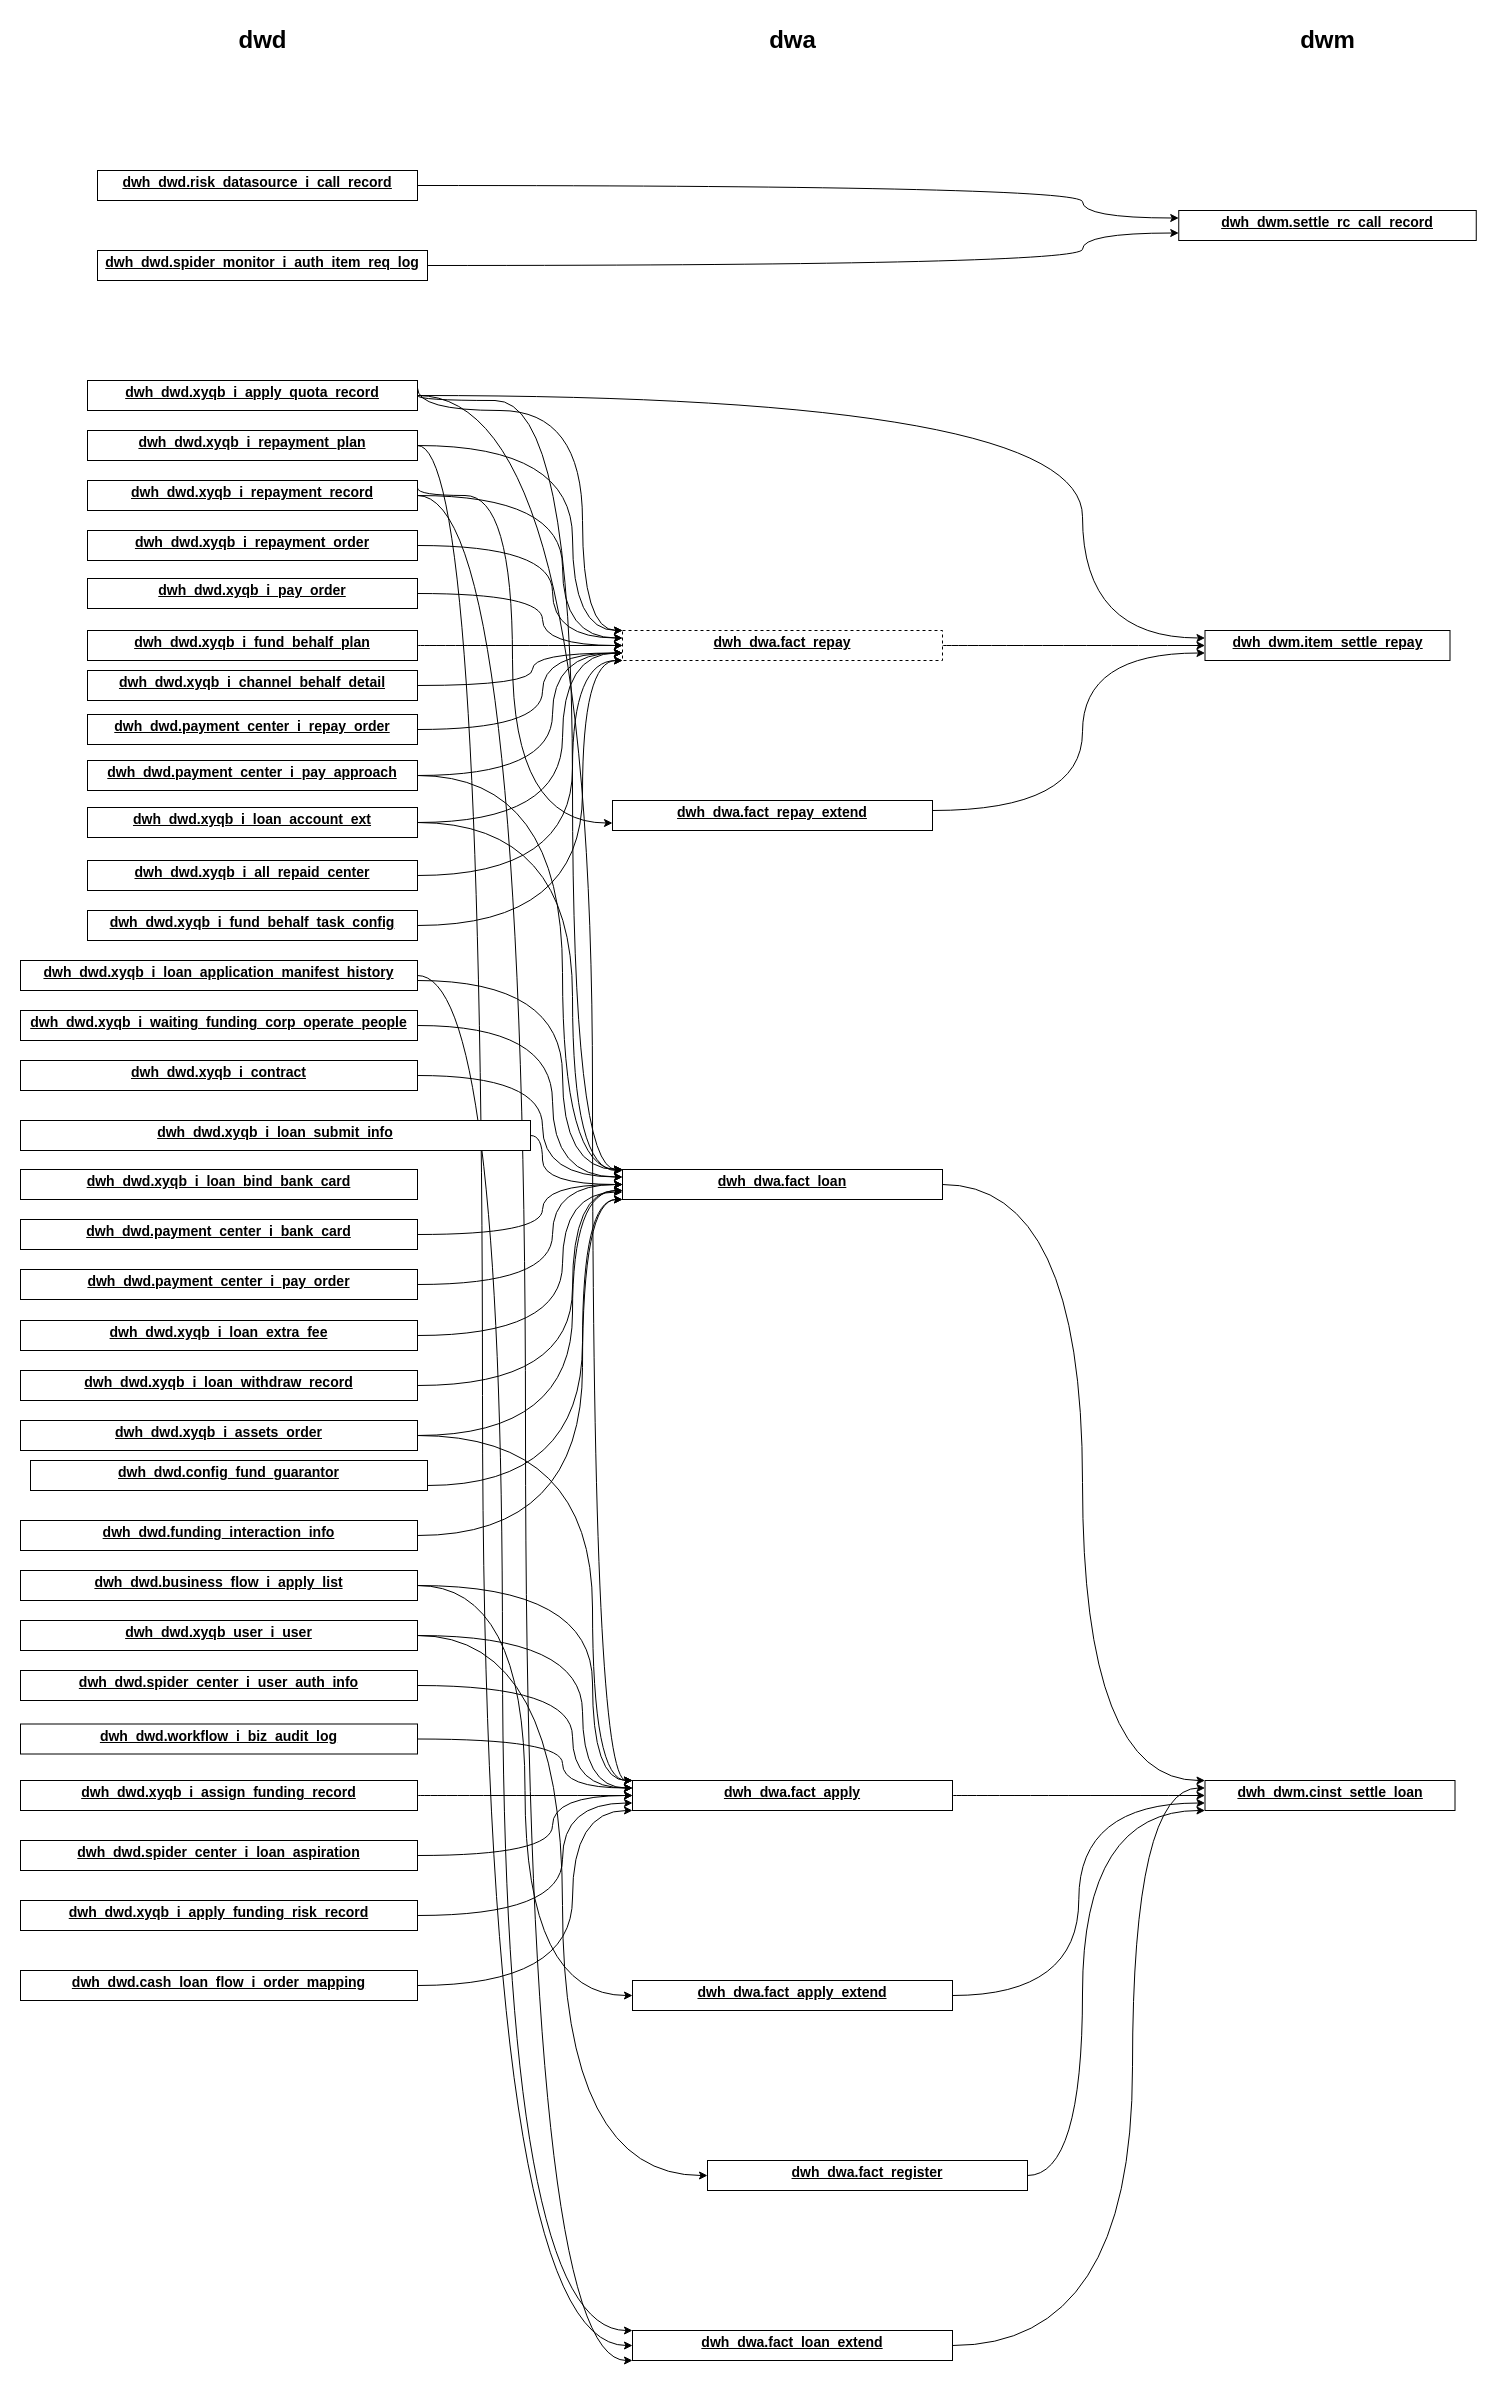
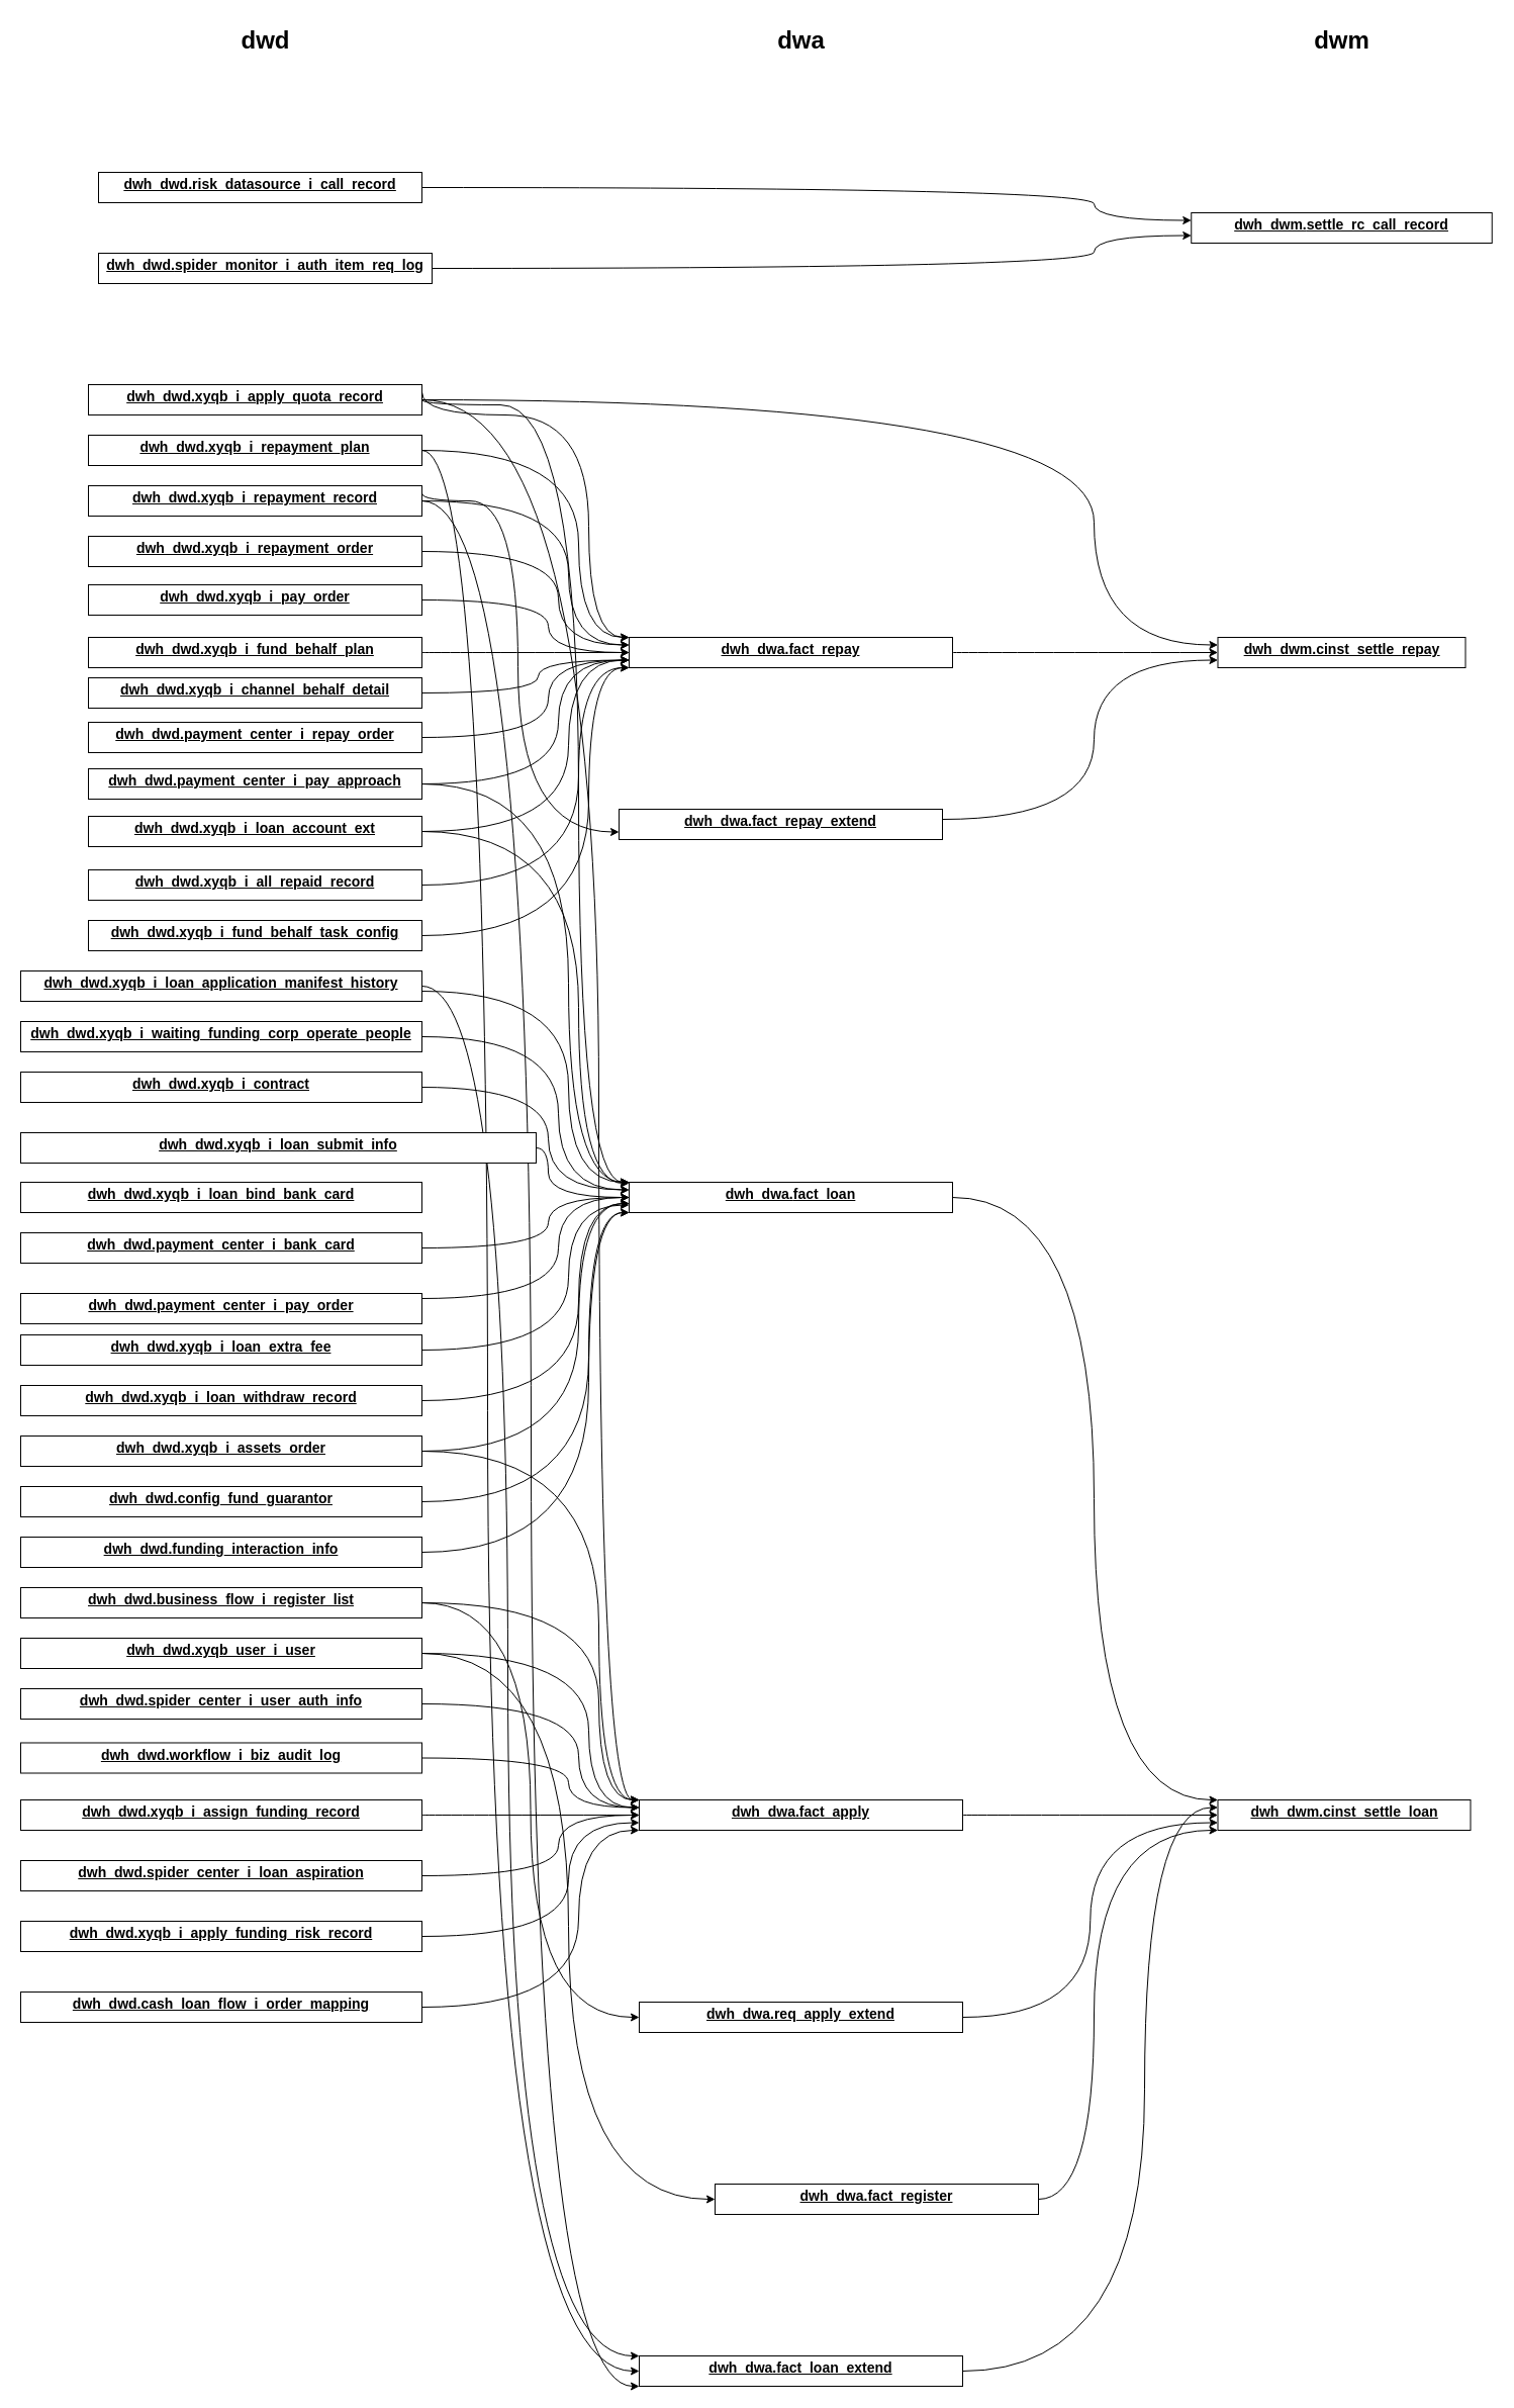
- <mxCell id="6" value="&lt;p style=&quot;margin: 0px ; margin-top: 4px ; text-align: center ; text-decoration: underline&quot;&gt;&lt;b&gt;&lt;font style=&quot;font-size: 14px&quot;&gt;dwh_dwm.&lt;/font&gt;&lt;/b&gt;&lt;b style=&quot;font-size: 14px&quot;&gt;&lt;u&gt;item_settle_repay&lt;/u&gt;&lt;/b&gt;&lt;/p&gt;" style="verticalAlign=top;align=left;overflow=fill;fontSize=12;fontFamily=Helvetica;html=1;rounded=0;shadow=0;comic=0;labelBackgroundColor=none;strokeWidth=1" parent="1" vertex="1"><mxGeometry x="1204.5" y="630" width="245" height="30" as="geometry" /></mxCell>
+ <mxCell id="6" value="&lt;p style=&quot;margin: 0px ; margin-top: 4px ; text-align: center ; text-decoration: underline&quot;&gt;&lt;b&gt;&lt;font style=&quot;font-size: 14px&quot;&gt;dwh_dwm.&lt;/font&gt;&lt;/b&gt;&lt;b style=&quot;font-size: 14px&quot;&gt;&lt;u&gt;cinst_settle_repay&lt;/u&gt;&lt;/b&gt;&lt;/p&gt;" style="verticalAlign=top;align=left;overflow=fill;fontSize=12;fontFamily=Helvetica;html=1;rounded=0;shadow=0;comic=0;labelBackgroundColor=none;strokeWidth=1" parent="1" vertex="1"><mxGeometry x="1204.5" y="630" width="245" height="30" as="geometry" /></mxCell>
- <mxCell id="17" value="&lt;p style=&quot;margin: 4px 0px 0px ; text-align: center&quot;&gt;&lt;span style=&quot;font-size: 14px&quot;&gt;&lt;b&gt;&lt;u&gt;dwh_dwa.fact_repay&lt;/u&gt;&lt;/b&gt;&lt;/span&gt;&lt;br&gt;&lt;/p&gt;" style="verticalAlign=top;align=left;overflow=fill;fontSize=12;fontFamily=Helvetica;html=1;rounded=0;shadow=0;comic=0;labelBackgroundColor=none;strokeWidth=1;dashed=1;" parent="1" vertex="1"><mxGeometry x="622" y="630" width="320" height="30" as="geometry" /></mxCell>
+ <mxCell id="17" value="&lt;p style=&quot;margin: 4px 0px 0px ; text-align: center&quot;&gt;&lt;span style=&quot;font-size: 14px&quot;&gt;&lt;b&gt;&lt;u&gt;dwh_dwa.fact_repay&lt;/u&gt;&lt;/b&gt;&lt;/span&gt;&lt;br&gt;&lt;/p&gt;" style="verticalAlign=top;align=left;overflow=fill;fontSize=12;fontFamily=Helvetica;html=1;rounded=0;shadow=0;comic=0;labelBackgroundColor=none;strokeWidth=1" parent="1" vertex="1"><mxGeometry x="622" y="630" width="320" height="30" as="geometry" /></mxCell>
- <mxCell id="55" value="&lt;p style=&quot;margin: 4px 0px 0px ; text-align: center&quot;&gt;&lt;span style=&quot;font-size: 14px&quot;&gt;&lt;b&gt;&lt;u&gt;dwh_dwd.xyqb_i_all_repaid_center&lt;/u&gt;&lt;/b&gt;&lt;/span&gt;&lt;br&gt;&lt;/p&gt;" style="verticalAlign=top;align=left;overflow=fill;fontSize=12;fontFamily=Helvetica;html=1;rounded=0;shadow=0;comic=0;labelBackgroundColor=none;strokeWidth=1" parent="1" vertex="1"><mxGeometry x="87" y="860" width="330" height="30" as="geometry" /></mxCell>
+ <mxCell id="55" value="&lt;p style=&quot;margin: 4px 0px 0px ; text-align: center&quot;&gt;&lt;span style=&quot;font-size: 14px&quot;&gt;&lt;b&gt;&lt;u&gt;dwh_dwd.xyqb_i_all_repaid_record&lt;/u&gt;&lt;/b&gt;&lt;/span&gt;&lt;br&gt;&lt;/p&gt;" style="verticalAlign=top;align=left;overflow=fill;fontSize=12;fontFamily=Helvetica;html=1;rounded=0;shadow=0;comic=0;labelBackgroundColor=none;strokeWidth=1" parent="1" vertex="1"><mxGeometry x="87" y="860" width="330" height="30" as="geometry" /></mxCell>
- <mxCell id="67" value="&lt;p style=&quot;margin: 4px 0px 0px ; text-align: center&quot;&gt;&lt;span style=&quot;font-size: 14px&quot;&gt;&lt;b&gt;&lt;u&gt;dwh_dwd.payment_center_i_pay_order&lt;/u&gt;&lt;/b&gt;&lt;/span&gt;&lt;br&gt;&lt;/p&gt;" style="verticalAlign=top;align=left;overflow=fill;fontSize=12;fontFamily=Helvetica;html=1;rounded=0;shadow=0;comic=0;labelBackgroundColor=none;strokeWidth=1" parent="1" vertex="1"><mxGeometry x="20" y="1269" width="397" height="30" as="geometry" /></mxCell>
+ <mxCell id="67" value="&lt;p style=&quot;margin: 4px 0px 0px ; text-align: center&quot;&gt;&lt;span style=&quot;font-size: 14px&quot;&gt;&lt;b&gt;&lt;u&gt;dwh_dwd.payment_center_i_pay_order&lt;/u&gt;&lt;/b&gt;&lt;/span&gt;&lt;br&gt;&lt;/p&gt;" style="verticalAlign=top;align=left;overflow=fill;fontSize=12;fontFamily=Helvetica;html=1;rounded=0;shadow=0;comic=0;labelBackgroundColor=none;strokeWidth=1" parent="1" vertex="1"><mxGeometry x="20" y="1279" width="397" height="30" as="geometry" /></mxCell>
- <mxCell id="76" value="&lt;p style=&quot;margin: 4px 0px 0px ; text-align: center&quot;&gt;&lt;span style=&quot;font-size: 14px&quot;&gt;&lt;b&gt;&lt;u&gt;dwh_dwd.config_fund_guarantor&lt;/u&gt;&lt;/b&gt;&lt;/span&gt;&lt;/p&gt;&lt;div style=&quot;text-align: center&quot;&gt;&lt;br&gt;&lt;/div&gt;" style="verticalAlign=top;align=left;overflow=fill;fontSize=12;fontFamily=Helvetica;html=1;rounded=0;shadow=0;comic=0;labelBackgroundColor=none;strokeWidth=1" parent="1" vertex="1"><mxGeometry x="30" y="1460" width="397" height="30" as="geometry" /></mxCell>
+ <mxCell id="76" value="&lt;p style=&quot;margin: 4px 0px 0px ; text-align: center&quot;&gt;&lt;span style=&quot;font-size: 14px&quot;&gt;&lt;b&gt;&lt;u&gt;dwh_dwd.config_fund_guarantor&lt;/u&gt;&lt;/b&gt;&lt;/span&gt;&lt;/p&gt;&lt;div style=&quot;text-align: center&quot;&gt;&lt;br&gt;&lt;/div&gt;" style="verticalAlign=top;align=left;overflow=fill;fontSize=12;fontFamily=Helvetica;html=1;rounded=0;shadow=0;comic=0;labelBackgroundColor=none;strokeWidth=1" parent="1" vertex="1"><mxGeometry x="20" y="1470" width="397" height="30" as="geometry" /></mxCell>
- <mxCell id="85" value="&lt;p style=&quot;margin: 4px 0px 0px ; text-align: center&quot;&gt;&lt;span style=&quot;font-size: 14px&quot;&gt;&lt;b&gt;&lt;u&gt;dwh_dwd.business_flow_i_apply_list&lt;/u&gt;&lt;/b&gt;&lt;/span&gt;&lt;br&gt;&lt;/p&gt;" style="verticalAlign=top;align=left;overflow=fill;fontSize=12;fontFamily=Helvetica;html=1;rounded=0;shadow=0;comic=0;labelBackgroundColor=none;strokeWidth=1" parent="1" vertex="1"><mxGeometry x="20" y="1570" width="397" height="30" as="geometry" /></mxCell>
+ <mxCell id="85" value="&lt;p style=&quot;margin: 4px 0px 0px ; text-align: center&quot;&gt;&lt;span style=&quot;font-size: 14px&quot;&gt;&lt;b&gt;&lt;u&gt;dwh_dwd.business_flow_i_register_list&lt;/u&gt;&lt;/b&gt;&lt;/span&gt;&lt;br&gt;&lt;/p&gt;" style="verticalAlign=top;align=left;overflow=fill;fontSize=12;fontFamily=Helvetica;html=1;rounded=0;shadow=0;comic=0;labelBackgroundColor=none;strokeWidth=1" parent="1" vertex="1"><mxGeometry x="20" y="1570" width="397" height="30" as="geometry" /></mxCell>
- <mxCell id="23" value="&lt;p style=&quot;margin: 4px 0px 0px ; text-align: center&quot;&gt;&lt;span style=&quot;font-size: 14px&quot;&gt;&lt;b&gt;&lt;u&gt;dwh_dwa.fact_apply_extend&lt;/u&gt;&lt;/b&gt;&lt;/span&gt;&lt;br&gt;&lt;/p&gt;" style="verticalAlign=top;align=left;overflow=fill;fontSize=12;fontFamily=Helvetica;html=1;rounded=0;shadow=0;comic=0;labelBackgroundColor=none;strokeWidth=1" parent="1" vertex="1"><mxGeometry x="632" y="1980" width="320" height="30" as="geometry" /></mxCell>
+ <mxCell id="23" value="&lt;p style=&quot;margin: 4px 0px 0px ; text-align: center&quot;&gt;&lt;span style=&quot;font-size: 14px&quot;&gt;&lt;b&gt;&lt;u&gt;dwh_dwa.req_apply_extend&lt;/u&gt;&lt;/b&gt;&lt;/span&gt;&lt;br&gt;&lt;/p&gt;" style="verticalAlign=top;align=left;overflow=fill;fontSize=12;fontFamily=Helvetica;html=1;rounded=0;shadow=0;comic=0;labelBackgroundColor=none;strokeWidth=1" parent="1" vertex="1"><mxGeometry x="632" y="1980" width="320" height="30" as="geometry" /></mxCell>
